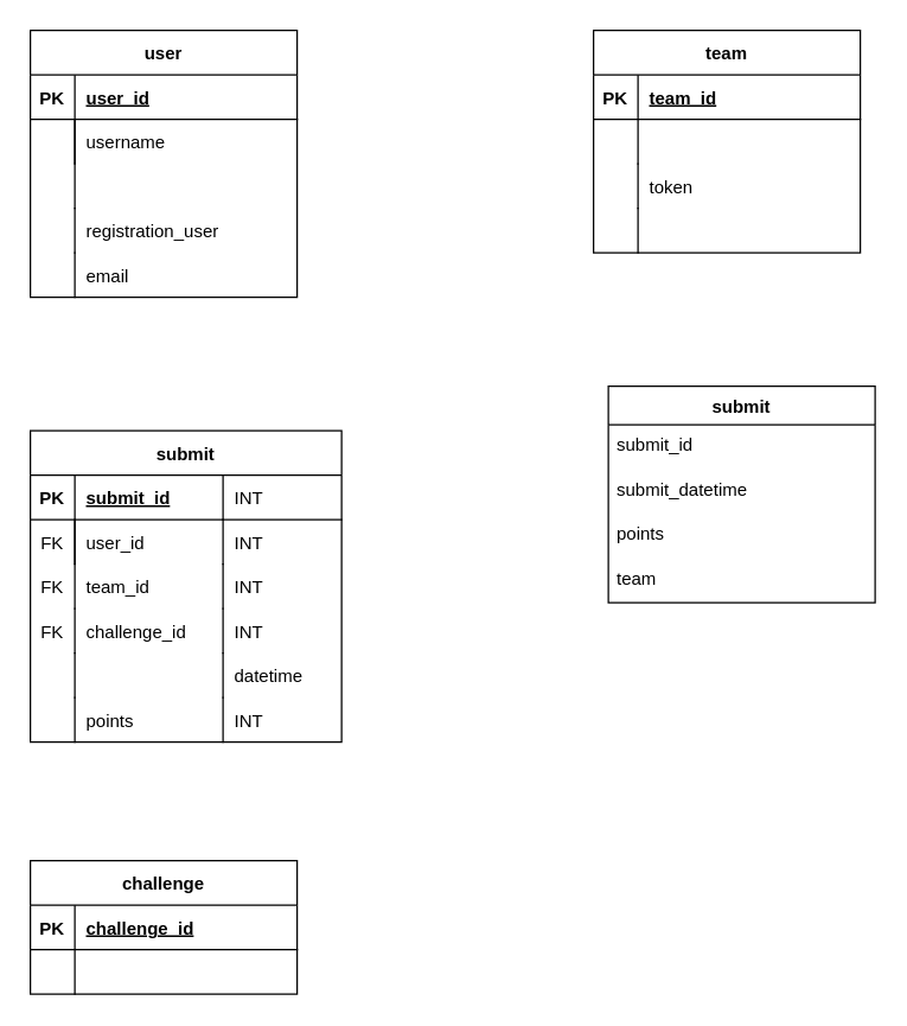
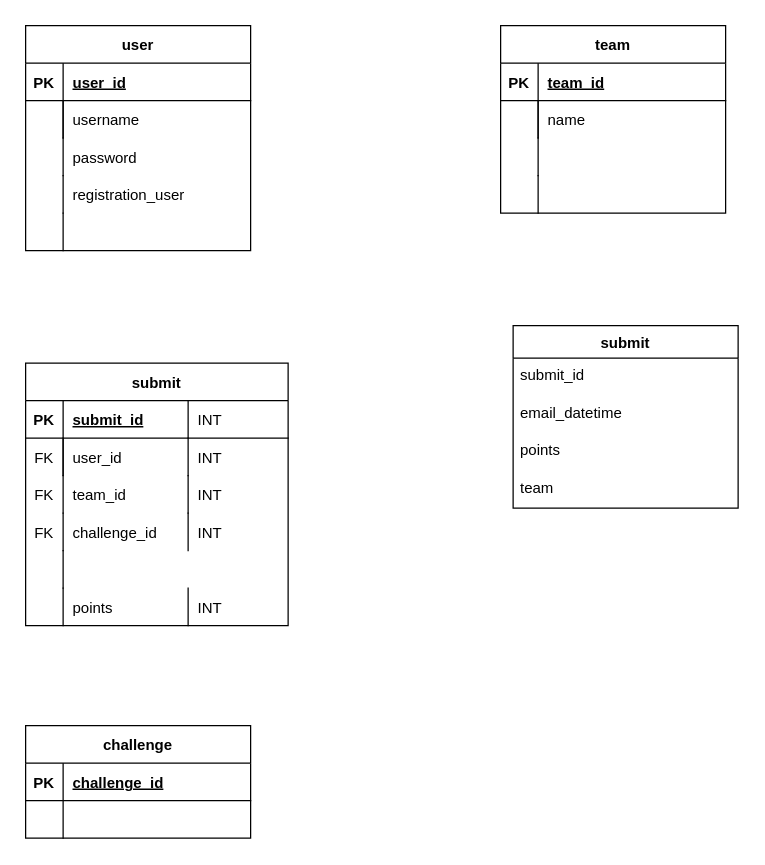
+ <mxCell id="29" value="name" style="shape=partialRectangle;overflow=hidden;connectable=0;fillColor=none;top=0;left=0;bottom=0;right=0;align=left;spacingLeft=6;" vertex="1" parent="27"><mxGeometry x="30" width="150" height="30" as="geometry"><mxRectangle width="150" height="30" as="alternateBounds" /></mxGeometry></mxCell>
+ <mxCell id="21" value="password" style="shape=partialRectangle;overflow=hidden;connectable=0;fillColor=none;top=0;left=0;bottom=0;right=0;align=left;spacingLeft=6;" vertex="1" parent="18"><mxGeometry x="30" width="150" height="30" as="geometry"><mxRectangle width="220" height="30" as="alternateBounds" /></mxGeometry></mxCell>
- <mxCell id="36" value="token" style="shape=partialRectangle;overflow=hidden;connectable=0;fillColor=none;top=0;left=0;bottom=0;right=0;align=left;spacingLeft=6;" vertex="1" parent="33"><mxGeometry x="30" width="150" height="30" as="geometry"><mxRectangle width="220" height="30" as="alternateBounds" /></mxGeometry></mxCell>
- <mxCell id="13" value="email" style="shape=partialRectangle;overflow=hidden;connectable=0;fillColor=none;top=0;left=0;bottom=0;right=0;align=left;spacingLeft=6;" vertex="1" parent="11"><mxGeometry x="30" width="150" height="30" as="geometry"><mxRectangle width="220" height="30" as="alternateBounds" /></mxGeometry></mxCell>
- <mxCell id="46" value="submit_datetime" style="text;strokeColor=none;fillColor=none;spacingLeft=4;spacingRight=4;overflow=hidden;rotatable=0;points=[[0,0.5],[1,0.5]];portConstraint=eastwest;fontSize=12;" vertex="1" parent="44"><mxGeometry y="56" width="180" height="30" as="geometry" /></mxCell>
+ <mxCell id="46" value="email_datetime" style="text;strokeColor=none;fillColor=none;spacingLeft=4;spacingRight=4;overflow=hidden;rotatable=0;points=[[0,0.5],[1,0.5]];portConstraint=eastwest;fontSize=12;" vertex="1" parent="44"><mxGeometry y="56" width="180" height="30" as="geometry" /></mxCell>
- <mxCell id="66" value="datetime" style="shape=partialRectangle;overflow=hidden;connectable=0;fillColor=none;top=0;left=1;bottom=0;right=0;align=left;spacingLeft=6;" vertex="1" parent="64"><mxGeometry x="130" width="80" height="30" as="geometry"><mxRectangle width="220" height="30" as="alternateBounds" /></mxGeometry></mxCell>
